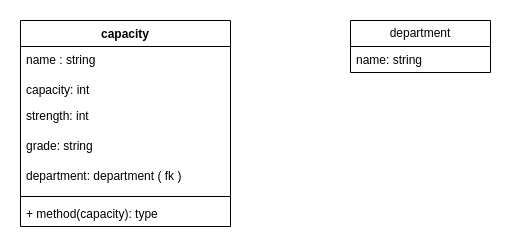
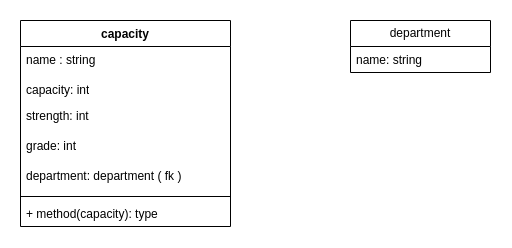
- <mxCell id="6" value="&lt;div&gt;grade: string&lt;/div&gt;" style="text;strokeColor=none;fillColor=none;align=left;verticalAlign=top;spacingLeft=4;spacingRight=4;overflow=hidden;rotatable=0;points=[[0,0.5],[1,0.5]];portConstraint=eastwest;whiteSpace=wrap;html=1;" vertex="1" parent="2"><mxGeometry y="112" width="210" height="30" as="geometry" /></mxCell>
+ <mxCell id="6" value="&lt;div&gt;grade: int&lt;/div&gt;" style="text;strokeColor=none;fillColor=none;align=left;verticalAlign=top;spacingLeft=4;spacingRight=4;overflow=hidden;rotatable=0;points=[[0,0.5],[1,0.5]];portConstraint=eastwest;whiteSpace=wrap;html=1;" vertex="1" parent="2"><mxGeometry y="112" width="210" height="30" as="geometry" /></mxCell>
